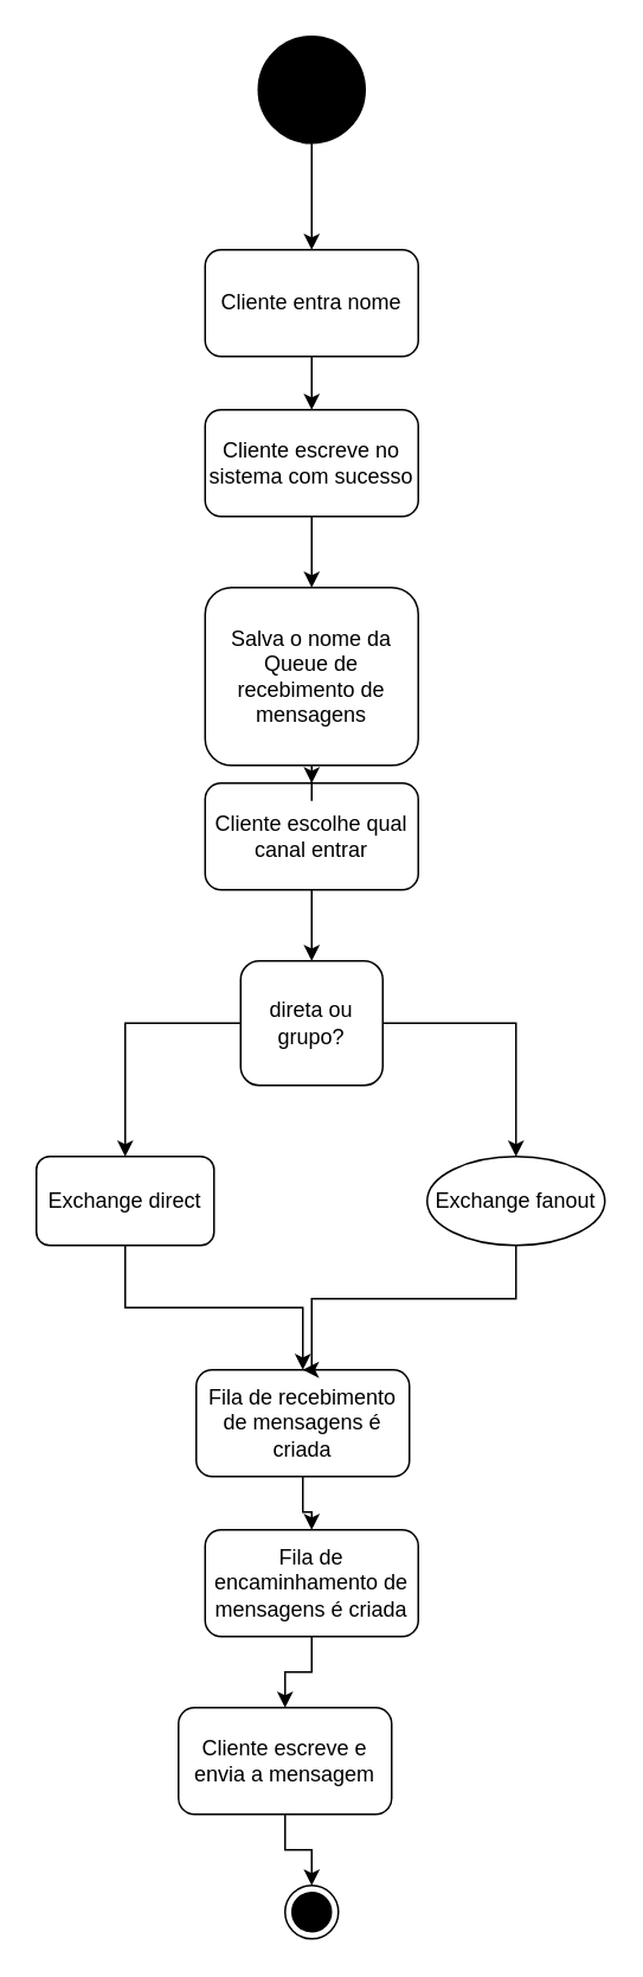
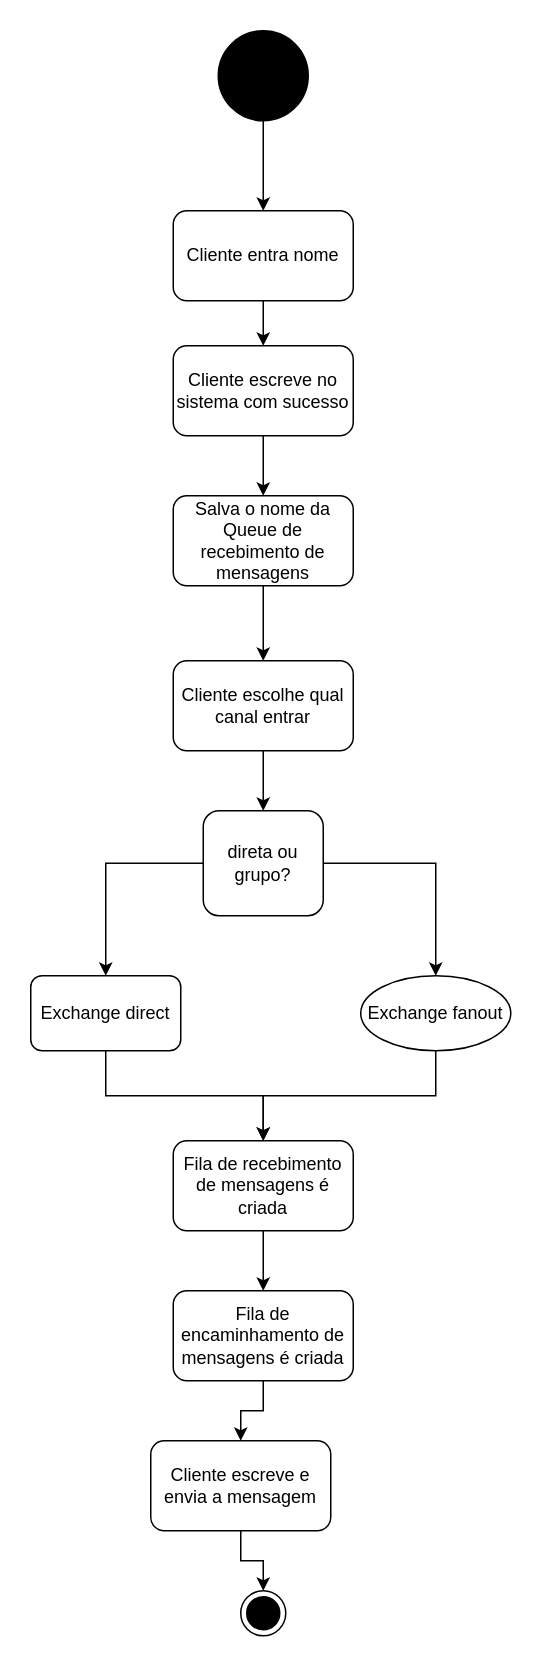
- <mxCell id="11" value="Salva o nome da Queue de recebimento de mensagens" style="rounded=1;whiteSpace=wrap;html=1;fillColor=#FFFFFF;" vertex="1" parent="1"><mxGeometry x="115" y="330" width="120" height="100" as="geometry" /></mxCell>
+ <mxCell id="11" value="Salva o nome da Queue de recebimento de mensagens" style="rounded=1;whiteSpace=wrap;html=1;fillColor=#FFFFFF;" vertex="1" parent="1"><mxGeometry x="115" y="330" width="120" height="60" as="geometry" /></mxCell>
- <mxCell id="13" value="Fila de recebimento de mensagens é criada" style="rounded=1;whiteSpace=wrap;html=1;fillColor=#FFFFFF;" vertex="1" parent="1"><mxGeometry x="110" y="770" width="120" height="60" as="geometry" /></mxCell>
+ <mxCell id="13" value="Fila de recebimento de mensagens é criada" style="rounded=1;whiteSpace=wrap;html=1;fillColor=#FFFFFF;" vertex="1" parent="1"><mxGeometry x="115" y="760" width="120" height="60" as="geometry" /></mxCell>
